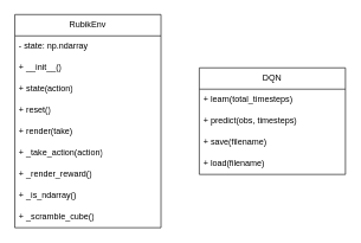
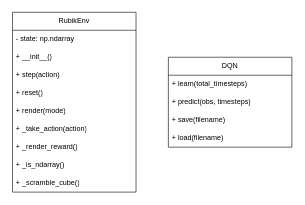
- <mxCell id="5" value="+ state(action)" style="text;strokeColor=none;fillColor=none;align=left;verticalAlign=middle;spacingLeft=4;spacingRight=4;overflow=hidden;points=[[0,0.5],[1,0.5]];portConstraint=eastwest;rotatable=0;whiteSpace=wrap;html=1;" vertex="1" parent="2"><mxGeometry y="90" width="206" height="30" as="geometry" /></mxCell>
+ <mxCell id="5" value="+ step(action)" style="text;strokeColor=none;fillColor=none;align=left;verticalAlign=middle;spacingLeft=4;spacingRight=4;overflow=hidden;points=[[0,0.5],[1,0.5]];portConstraint=eastwest;rotatable=0;whiteSpace=wrap;html=1;" vertex="1" parent="2"><mxGeometry y="90" width="206" height="30" as="geometry" /></mxCell>
- <mxCell id="7" value="+ render(take)" style="text;strokeColor=none;fillColor=none;align=left;verticalAlign=middle;spacingLeft=4;spacingRight=4;overflow=hidden;points=[[0,0.5],[1,0.5]];portConstraint=eastwest;rotatable=0;whiteSpace=wrap;html=1;" vertex="1" parent="2"><mxGeometry y="150" width="206" height="30" as="geometry" /></mxCell>
+ <mxCell id="7" value="+ render(mode)" style="text;strokeColor=none;fillColor=none;align=left;verticalAlign=middle;spacingLeft=4;spacingRight=4;overflow=hidden;points=[[0,0.5],[1,0.5]];portConstraint=eastwest;rotatable=0;whiteSpace=wrap;html=1;" vertex="1" parent="2"><mxGeometry y="150" width="206" height="30" as="geometry" /></mxCell>
